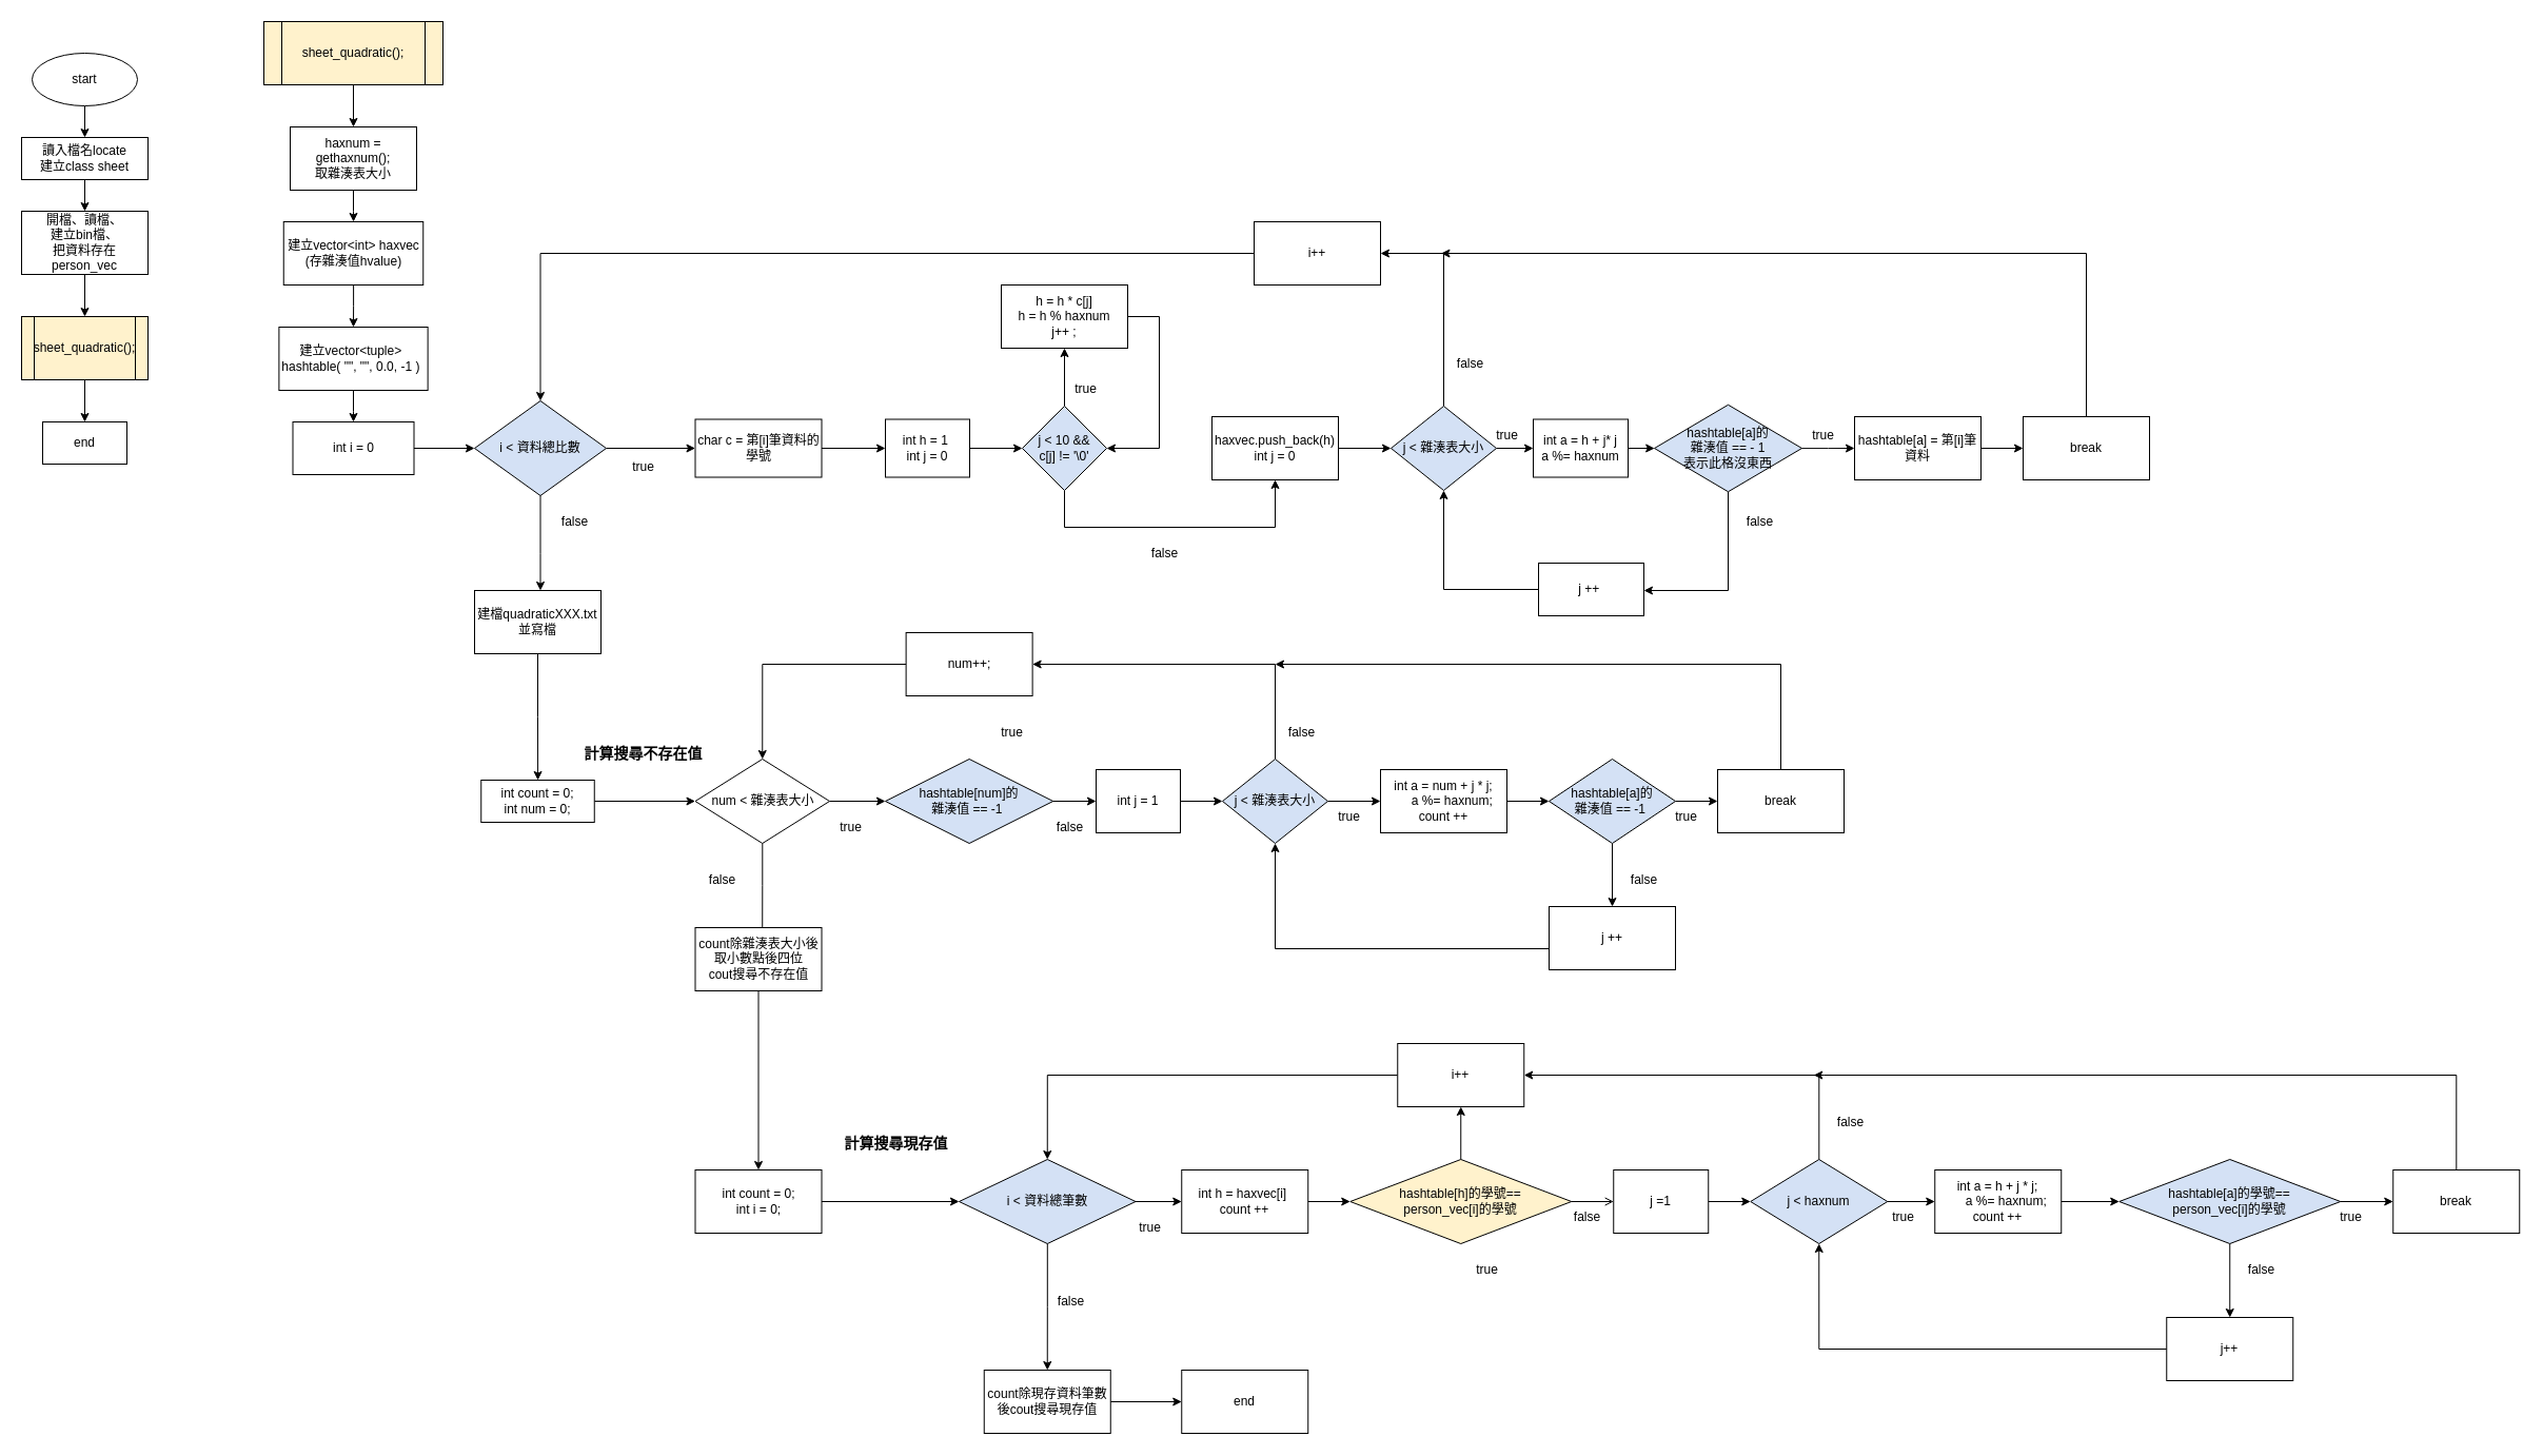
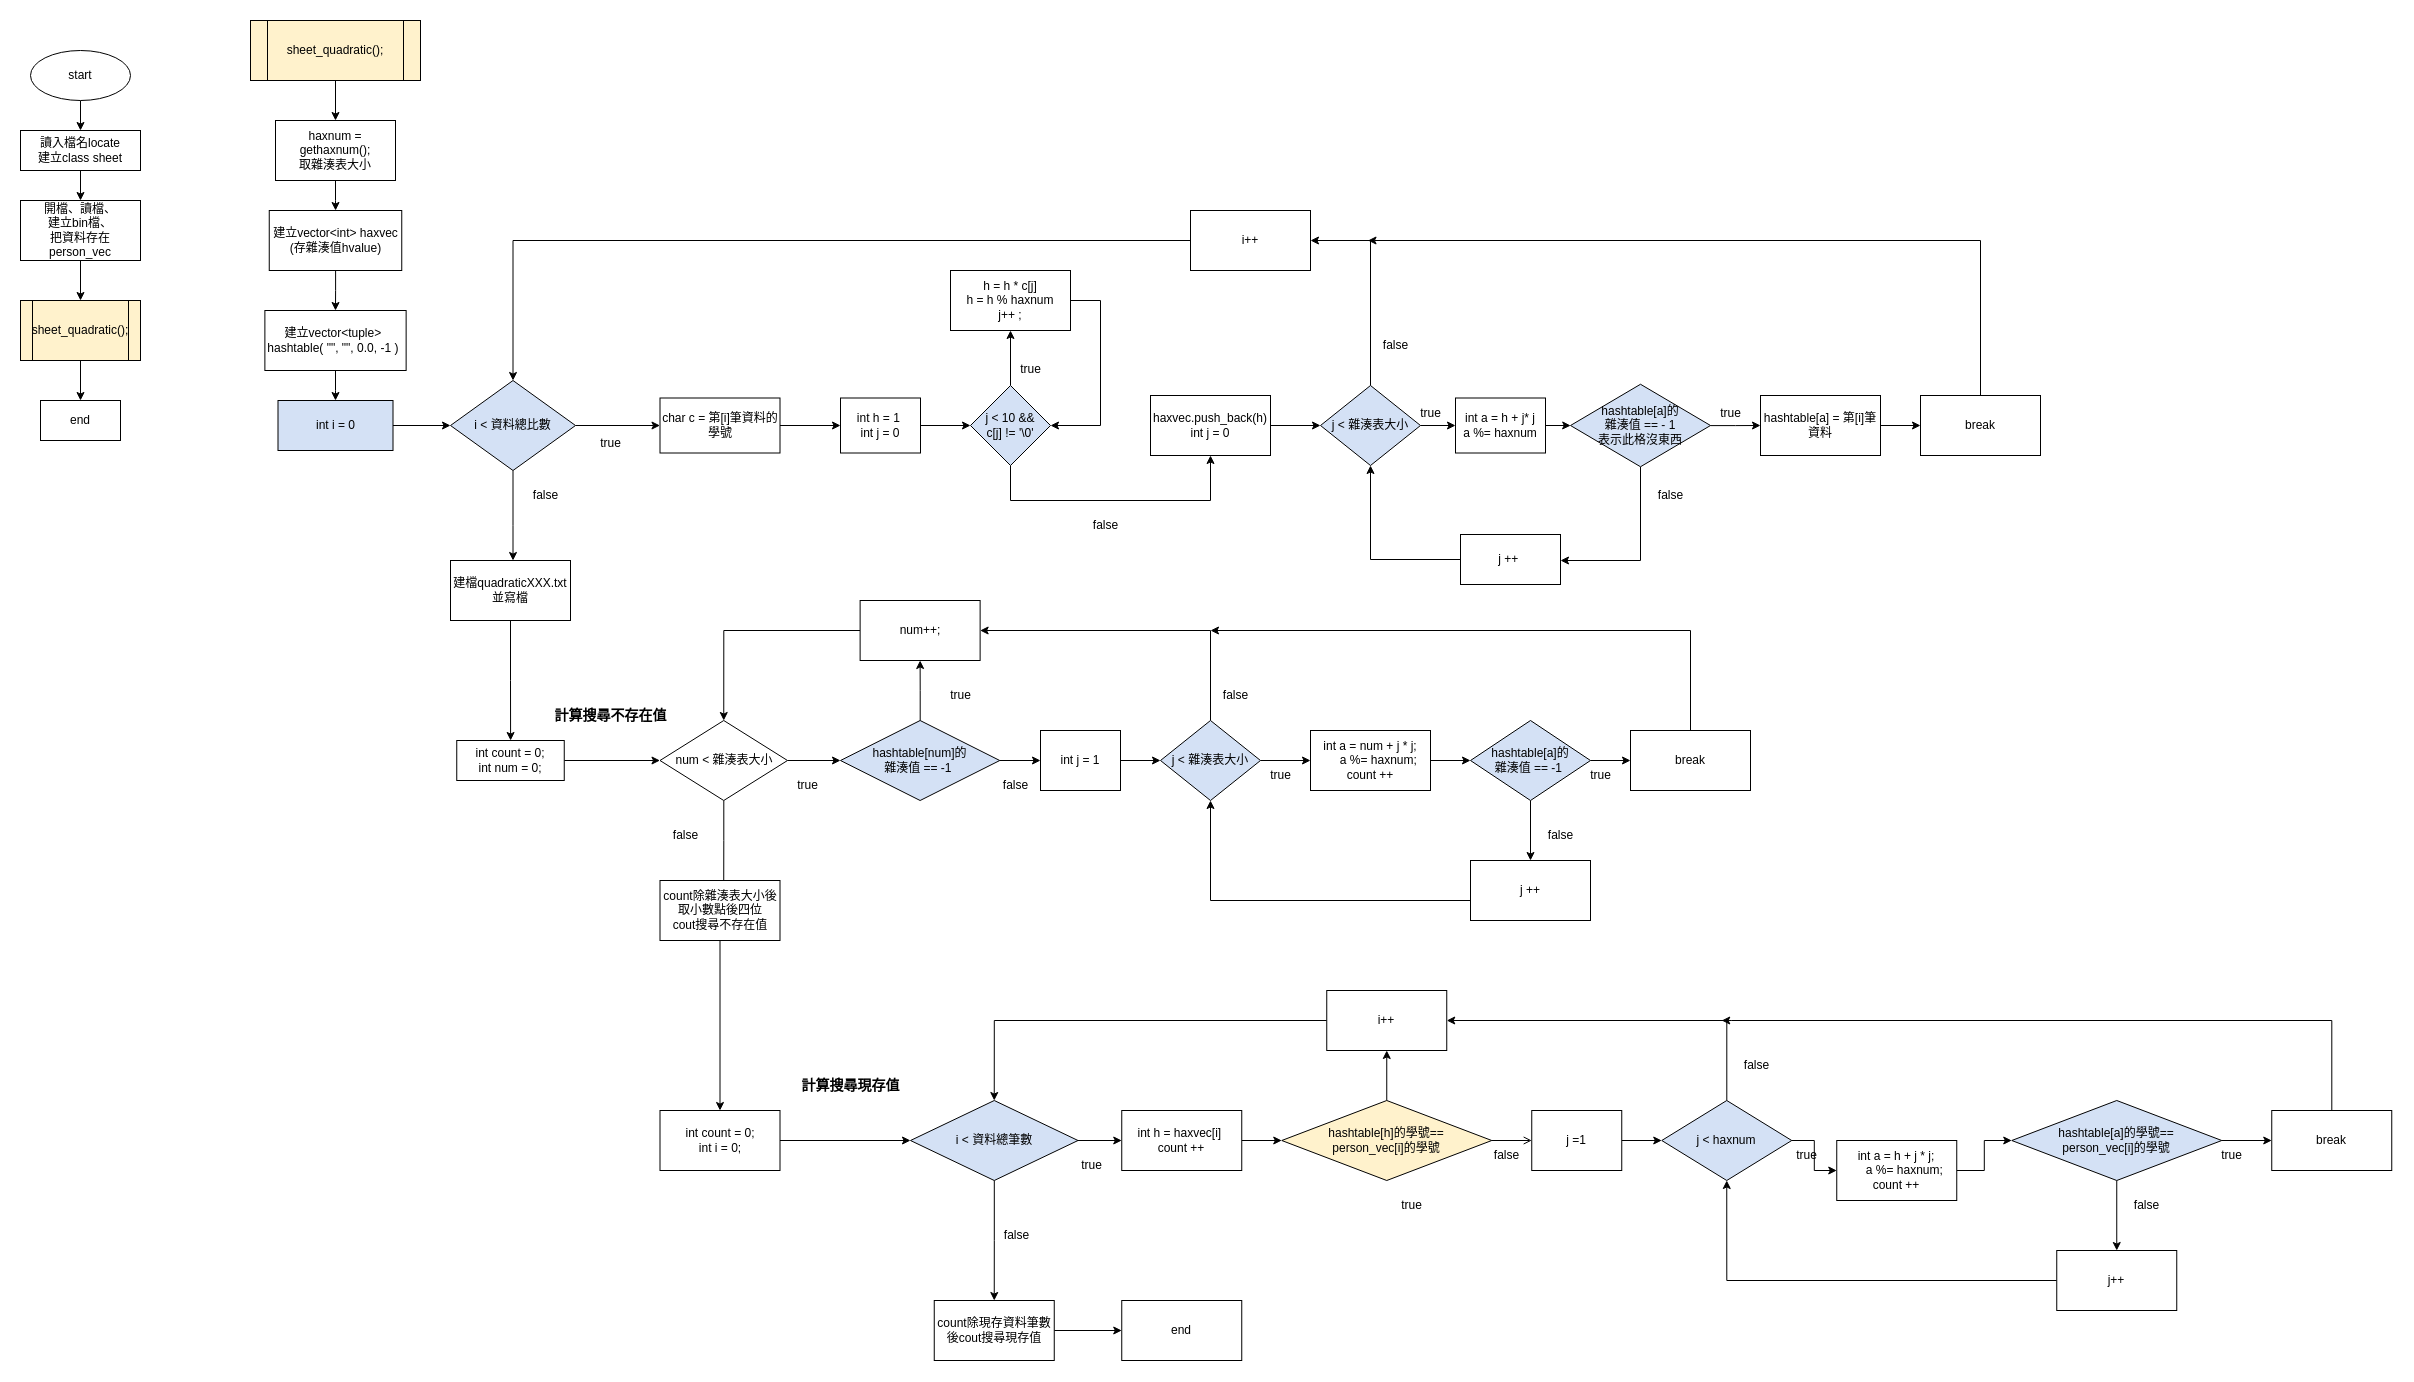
- <mxCell id="20" value="int i = 0" style="whiteSpace=wrap;html=1;fillColor=#FFFFFF;" vertex="1" parent="1"><mxGeometry x="277.5" y="400" width="115" height="50" as="geometry" /></mxCell>
+ <mxCell id="20" value="int i = 0" style="whiteSpace=wrap;html=1;fillColor=#d4e1f5;" vertex="1" parent="1"><mxGeometry x="277.5" y="400" width="115" height="50" as="geometry" /></mxCell>
+ <mxCell id="66" style="edgeStyle=orthogonalEdgeStyle;rounded=0;orthogonalLoop=1;jettySize=auto;html=1;entryX=0.5;entryY=1;entryDx=0;entryDy=0;" edge="1" parent="1" source="68" target="87"><mxGeometry relative="1" as="geometry"><mxPoint x="919.625" y="870" as="targetPoint" /></mxGeometry></mxCell>
- <mxCell id="113" value="&lt;div&gt;int a = h + j * j;&lt;/div&gt;&lt;div&gt;&amp;nbsp; &amp;nbsp; &amp;nbsp;a %= haxnum;&lt;/div&gt;&lt;div&gt;count ++&lt;/div&gt;" style="whiteSpace=wrap;html=1;fillColor=#FFFFFF;" vertex="1" parent="1"><mxGeometry x="1836.25" y="1110" width="120" height="60" as="geometry" /></mxCell>
+ <mxCell id="113" value="&lt;div&gt;int a = h + j * j;&lt;/div&gt;&lt;div&gt;&amp;nbsp; &amp;nbsp; &amp;nbsp;a %= haxnum;&lt;/div&gt;&lt;div&gt;count ++&lt;/div&gt;" style="whiteSpace=wrap;html=1;fillColor=#FFFFFF;" vertex="1" parent="1"><mxGeometry x="1836.25" y="1140" width="120" height="60" as="geometry" /></mxCell>
